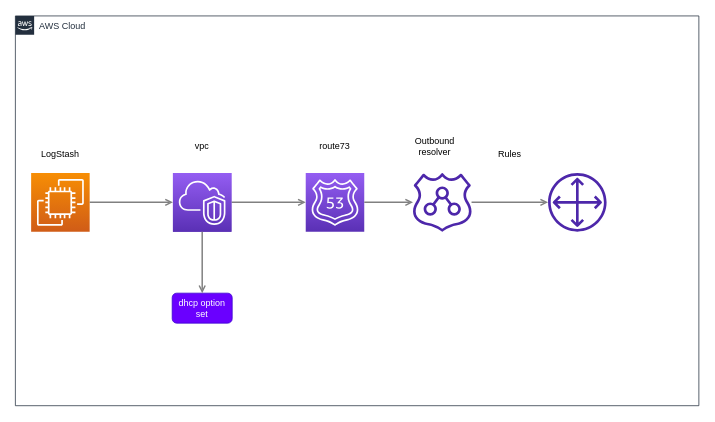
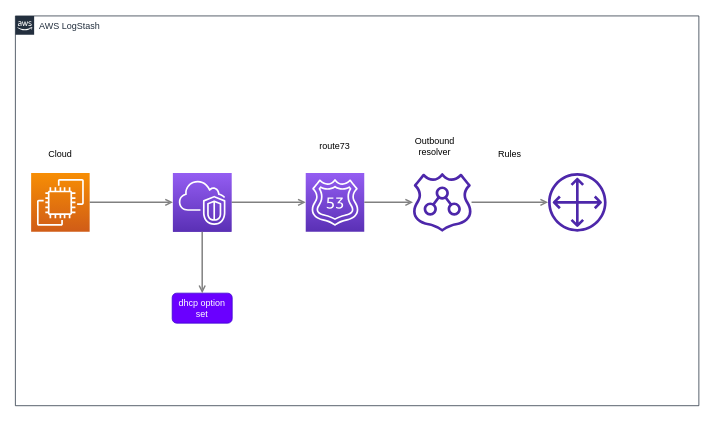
- <mxCell id="2" value="AWS Cloud" style="points=[[0,0],[0.25,0],[0.5,0],[0.75,0],[1,0],[1,0.25],[1,0.5],[1,0.75],[1,1],[0.75,1],[0.5,1],[0.25,1],[0,1],[0,0.75],[0,0.5],[0,0.25]];outlineConnect=0;gradientColor=none;html=1;whiteSpace=wrap;fontSize=12;fontStyle=0;shape=mxgraph.aws4.group;grIcon=mxgraph.aws4.group_aws_cloud_alt;strokeColor=#232F3E;fillColor=none;verticalAlign=top;align=left;spacingLeft=30;fontColor=#232F3E;dashed=0;labelBackgroundColor=#ffffff;container=1;pointerEvents=0;collapsible=0;recursiveResize=0;" parent="1" vertex="1"><mxGeometry x="20" y="20.5" width="911" height="519.5" as="geometry" /></mxCell>
+ <mxCell id="2" value="AWS LogStash" style="points=[[0,0],[0.25,0],[0.5,0],[0.75,0],[1,0],[1,0.25],[1,0.5],[1,0.75],[1,1],[0.75,1],[0.5,1],[0.25,1],[0,1],[0,0.75],[0,0.5],[0,0.25]];outlineConnect=0;gradientColor=none;html=1;whiteSpace=wrap;fontSize=12;fontStyle=0;shape=mxgraph.aws4.group;grIcon=mxgraph.aws4.group_aws_cloud_alt;strokeColor=#232F3E;fillColor=none;verticalAlign=top;align=left;spacingLeft=30;fontColor=#232F3E;dashed=0;labelBackgroundColor=#ffffff;container=1;pointerEvents=0;collapsible=0;recursiveResize=0;" parent="1" vertex="1"><mxGeometry x="20" y="20.5" width="911" height="519.5" as="geometry" /></mxCell>
- <mxCell id="16" value="vpc" style="text;html=1;strokeColor=none;fillColor=none;align=center;verticalAlign=middle;whiteSpace=wrap;rounded=0;" parent="2" vertex="1"><mxGeometry x="219" y="159.5" width="60" height="30" as="geometry" /></mxCell>
- <mxCell id="6" value="LogStash" style="text;html=1;strokeColor=none;fillColor=none;align=center;verticalAlign=middle;whiteSpace=wrap;rounded=0;" parent="2" vertex="1"><mxGeometry x="30" y="169.5" width="60" height="30" as="geometry" /></mxCell>
+ <mxCell id="6" value="Cloud" style="text;html=1;strokeColor=none;fillColor=none;align=center;verticalAlign=middle;whiteSpace=wrap;rounded=0;" parent="2" vertex="1"><mxGeometry x="30" y="169.5" width="60" height="30" as="geometry" /></mxCell>
